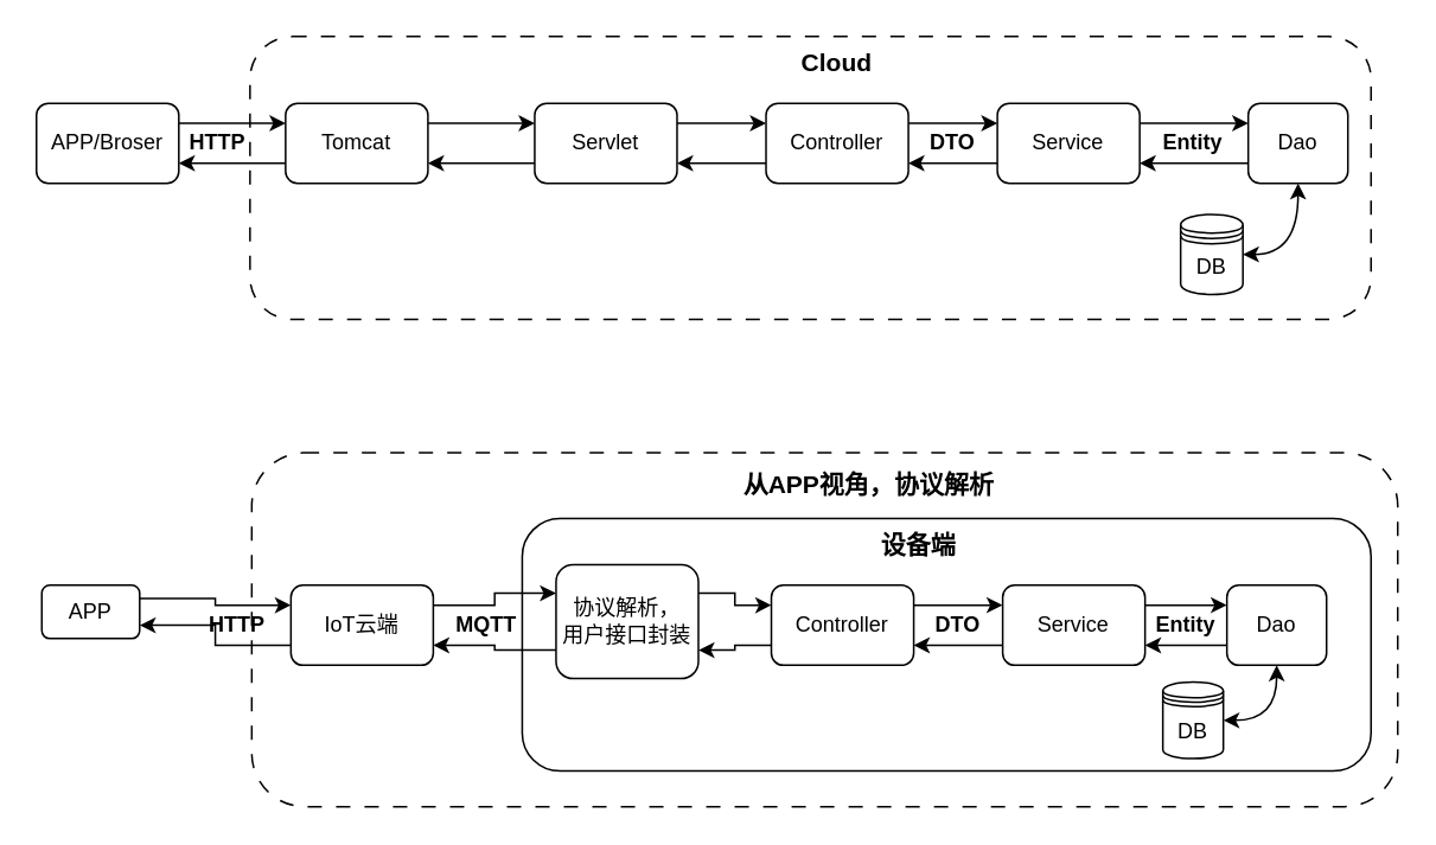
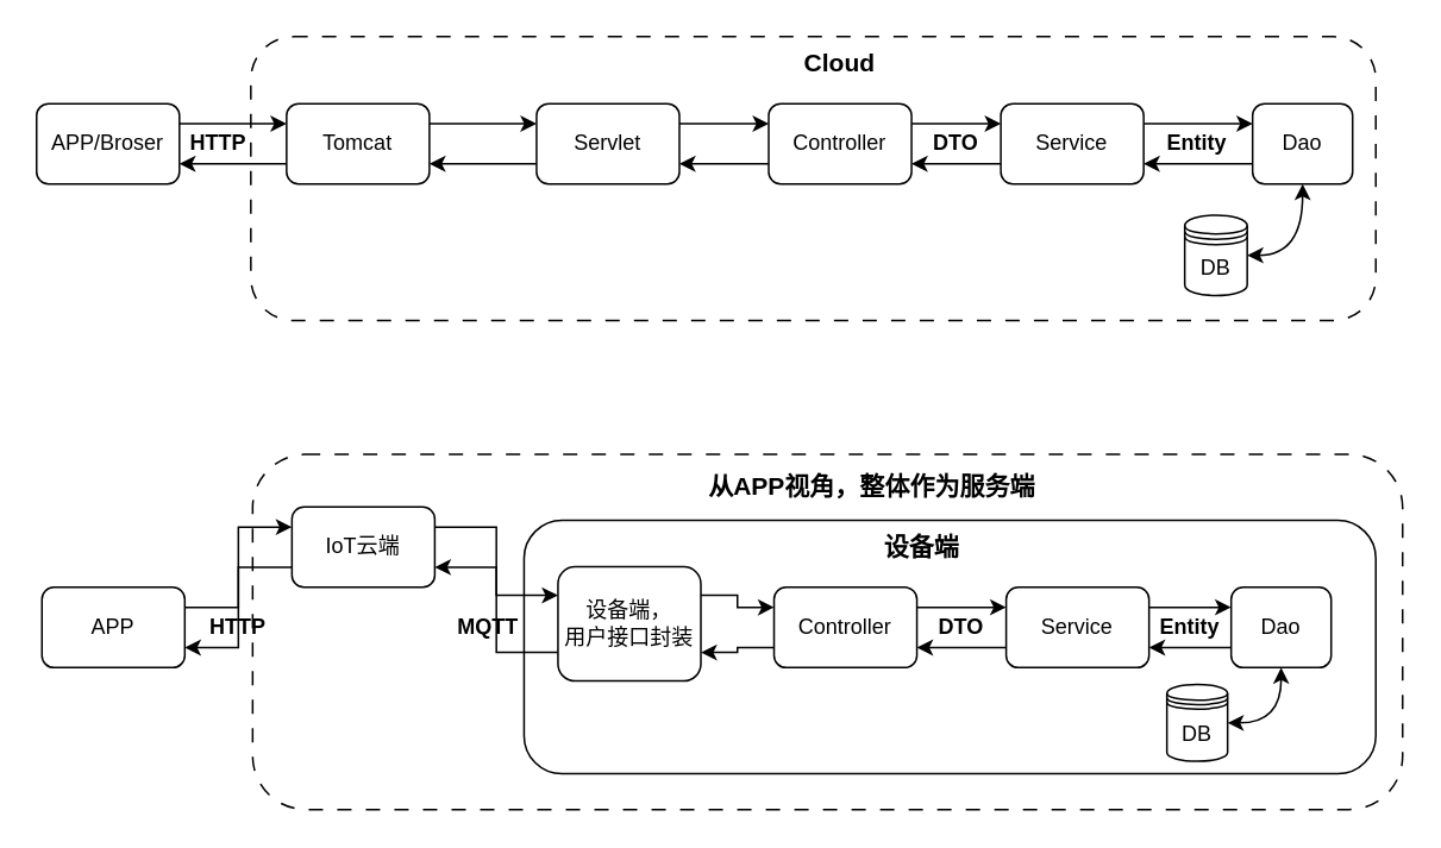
- <mxCell id="40" value="&lt;span style=&quot;font-size: 14px;&quot;&gt;&lt;b&gt;从APP视角，协议解析&lt;/b&gt;&lt;/span&gt;" style="text;html=1;strokeColor=none;fillColor=none;align=center;verticalAlign=middle;whiteSpace=wrap;rounded=0;" vertex="1" parent="1"><mxGeometry x="389" y="267" width="198" height="10" as="geometry" /></mxCell>
+ <mxCell id="40" value="&lt;span style=&quot;font-size: 14px;&quot;&gt;&lt;b&gt;从APP视角，整体作为服务端&lt;/b&gt;&lt;/span&gt;" style="text;html=1;strokeColor=none;fillColor=none;align=center;verticalAlign=middle;whiteSpace=wrap;rounded=0;" vertex="1" parent="1"><mxGeometry x="389" y="267" width="198" height="10" as="geometry" /></mxCell>
- <mxCell id="22" value="APP" style="rounded=1;whiteSpace=wrap;html=1;" vertex="1" parent="1"><mxGeometry x="23" y="328.5" width="55" height="30" as="geometry" /></mxCell>
+ <mxCell id="22" value="APP" style="rounded=1;whiteSpace=wrap;html=1;" vertex="1" parent="1"><mxGeometry x="23" y="328.5" width="80" height="45" as="geometry" /></mxCell>
- <mxCell id="28" value="协议解析，&lt;br&gt;用户接口封装" style="rounded=1;whiteSpace=wrap;html=1;" vertex="1" parent="1"><mxGeometry x="312" y="317" width="80" height="64" as="geometry" /></mxCell>
+ <mxCell id="28" value="设备端，&lt;br&gt;用户接口封装" style="rounded=1;whiteSpace=wrap;html=1;" vertex="1" parent="1"><mxGeometry x="312" y="317" width="80" height="64" as="geometry" /></mxCell>
- <mxCell id="25" value="IoT云端" style="rounded=1;whiteSpace=wrap;html=1;" vertex="1" parent="1"><mxGeometry x="163" y="328.5" width="80" height="45" as="geometry" /></mxCell>
+ <mxCell id="25" value="IoT云端" style="rounded=1;whiteSpace=wrap;html=1;" vertex="1" parent="1"><mxGeometry x="163" y="283.5" width="80" height="45" as="geometry" /></mxCell>
